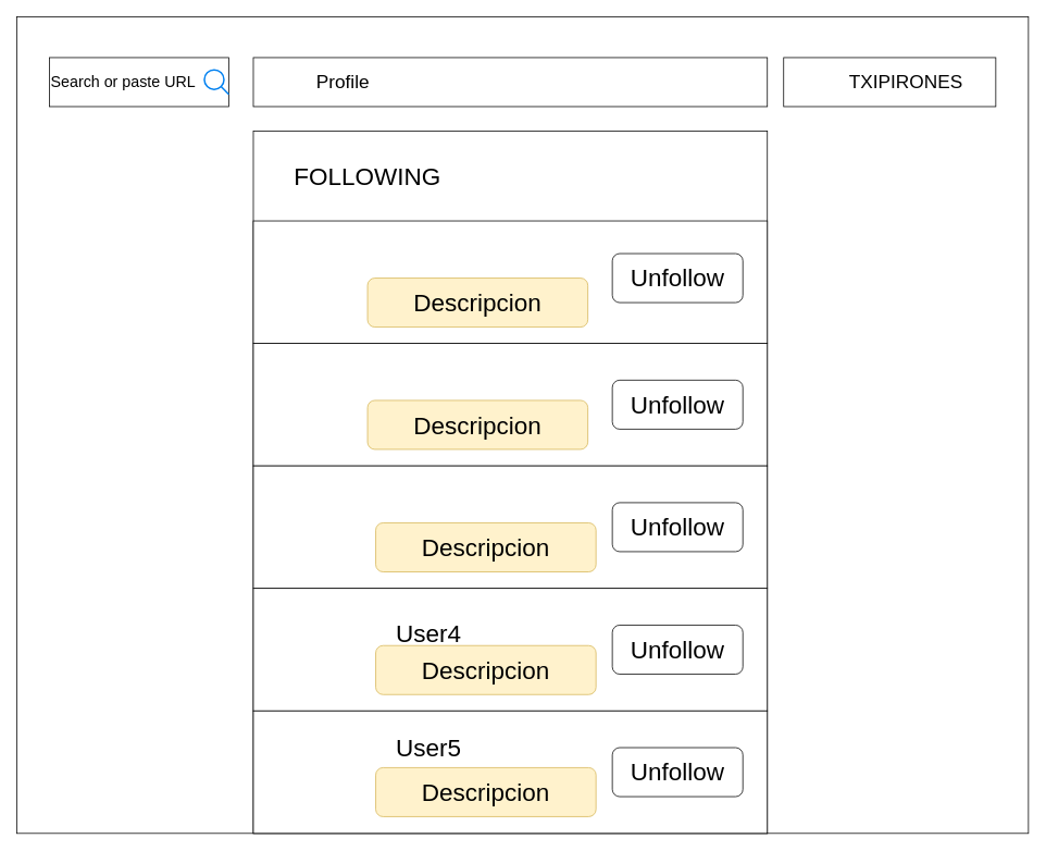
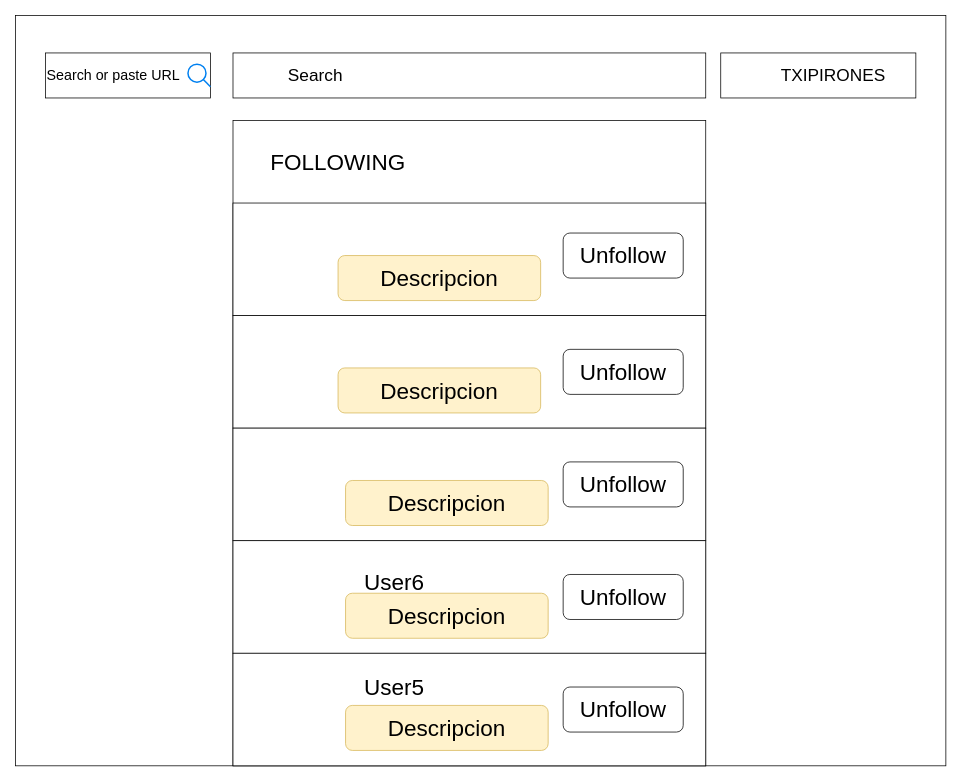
- <mxCell id="7" value="&lt;font style=&quot;font-size: 23px;&quot;&gt;Profile&lt;/font&gt;" style="text;html=1;strokeColor=none;fillColor=none;align=center;verticalAlign=middle;whiteSpace=wrap;rounded=0;fontSize=21;" vertex="1" parent="1"><mxGeometry x="370" y="75" width="100" height="50" as="geometry" /></mxCell>
+ <mxCell id="7" value="&lt;font style=&quot;font-size: 23px;&quot;&gt;Search&lt;/font&gt;" style="text;html=1;strokeColor=none;fillColor=none;align=center;verticalAlign=middle;whiteSpace=wrap;rounded=0;fontSize=21;" vertex="1" parent="1"><mxGeometry x="370" y="75" width="100" height="50" as="geometry" /></mxCell>
- <mxCell id="22" value="&lt;font style=&quot;font-size: 30px;&quot;&gt;User4&lt;/font&gt;" style="text;html=1;strokeColor=none;fillColor=none;align=center;verticalAlign=middle;whiteSpace=wrap;rounded=0;fontSize=23;fontFamily=Helvetica;" vertex="1" parent="1"><mxGeometry x="470" y="760" width="110" height="30" as="geometry" /></mxCell>
+ <mxCell id="22" value="&lt;font style=&quot;font-size: 30px;&quot;&gt;User6&lt;/font&gt;" style="text;html=1;strokeColor=none;fillColor=none;align=center;verticalAlign=middle;whiteSpace=wrap;rounded=0;fontSize=23;fontFamily=Helvetica;" vertex="1" parent="1"><mxGeometry x="470" y="760" width="110" height="30" as="geometry" /></mxCell>
